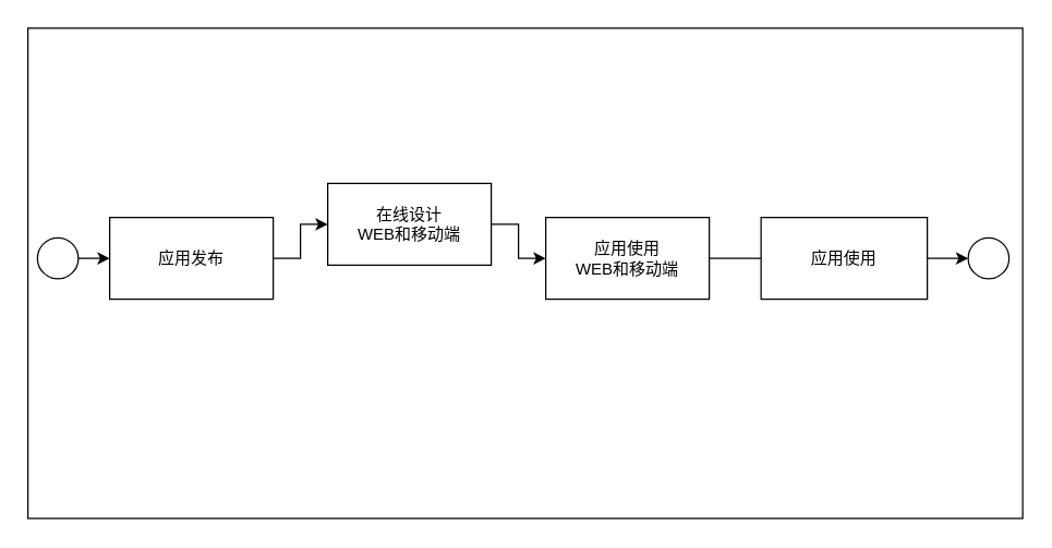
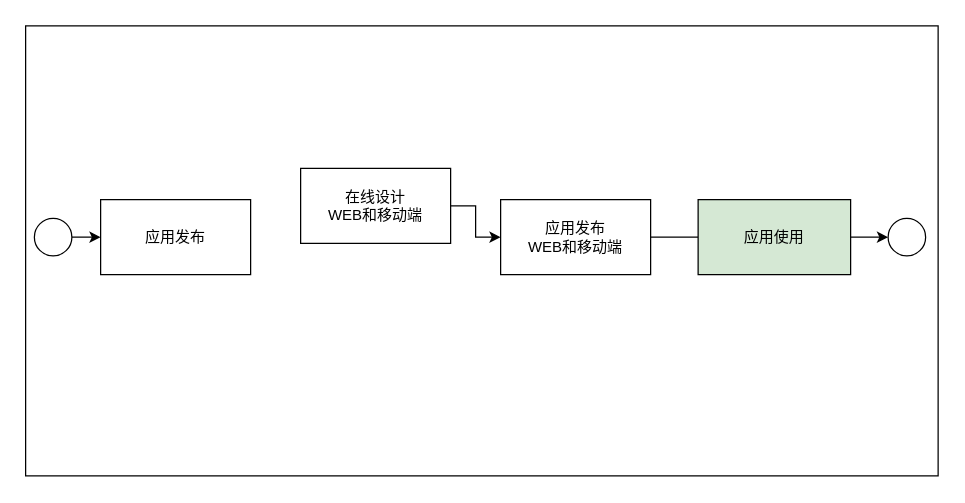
- <mxCell id="5" value="" style="edgeStyle=orthogonalEdgeStyle;rounded=0;orthogonalLoop=1;jettySize=auto;html=1;" edge="1" parent="1" source="6" target="8"><mxGeometry relative="1" as="geometry" /></mxCell>
- <mxCell id="10" value="应用使用&lt;br&gt;&lt;span&gt;WEB和移动端&lt;/span&gt;" style="rounded=0;whiteSpace=wrap;html=1;" vertex="1" parent="1"><mxGeometry x="400" y="159" width="120" height="60" as="geometry" /></mxCell>
+ <mxCell id="10" value="应用发布&lt;br&gt;&lt;span&gt;WEB和移动端&lt;/span&gt;" style="rounded=0;whiteSpace=wrap;html=1;" vertex="1" parent="1"><mxGeometry x="400" y="159" width="120" height="60" as="geometry" /></mxCell>
- <mxCell id="11" value="应用使用" style="rounded=0;whiteSpace=wrap;html=1;" vertex="1" parent="1"><mxGeometry x="558" y="159" width="122" height="60" as="geometry" /></mxCell>
+ <mxCell id="11" value="应用使用" style="rounded=0;whiteSpace=wrap;html=1;fillColor=#d5e8d4;" vertex="1" parent="1"><mxGeometry x="558" y="159" width="122" height="60" as="geometry" /></mxCell>
